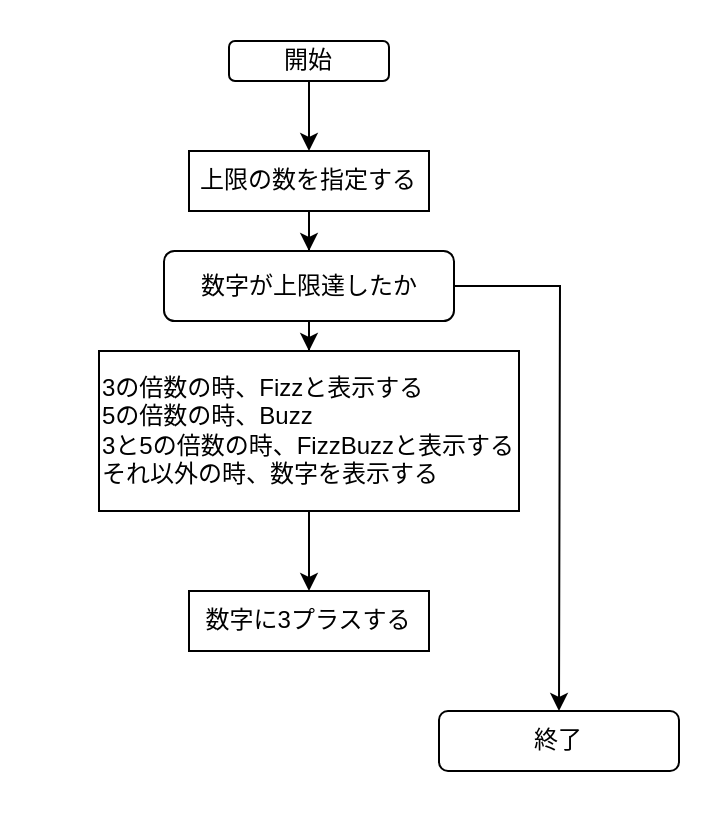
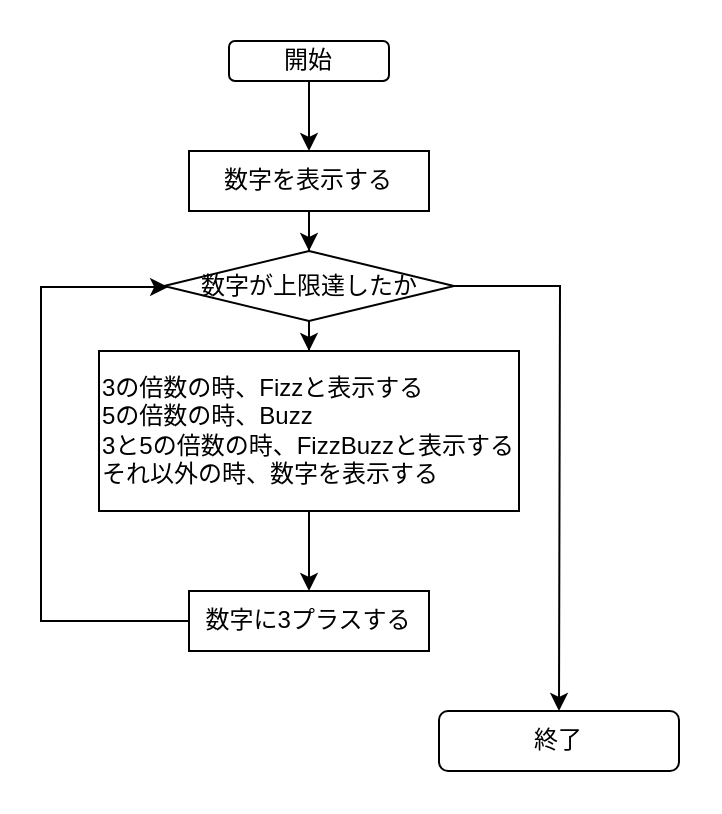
- <mxCell id="5" value="上限の数を指定する" style="rounded=0;whiteSpace=wrap;html=1;" parent="1" vertex="1"><mxGeometry x="94" y="75" width="120" height="30" as="geometry" /></mxCell>
+ <mxCell id="5" value="数字を表示する" style="rounded=0;whiteSpace=wrap;html=1;" parent="1" vertex="1"><mxGeometry x="94" y="75" width="120" height="30" as="geometry" /></mxCell>
- <mxCell id="8" value="数字が上限達したか" style="whiteSpace=wrap;html=1;rounded=1;" parent="1" vertex="1"><mxGeometry x="81.5" y="125" width="145" height="35" as="geometry" /></mxCell>
+ <mxCell id="8" value="数字が上限達したか" style="rhombus;whiteSpace=wrap;html=1;rounded=0;" parent="1" vertex="1"><mxGeometry x="81.5" y="125" width="145" height="35" as="geometry" /></mxCell>
+ <mxCell id="11" value="" style="edgeStyle=orthogonalEdgeStyle;rounded=0;orthogonalLoop=1;jettySize=auto;html=1;" parent="1" source="12" target="8" edge="1"><mxGeometry relative="1" as="geometry"><mxPoint x="19" y="135" as="targetPoint" /><Array as="points"><mxPoint x="20" y="310" /><mxPoint x="20" y="143" /></Array></mxGeometry></mxCell>
